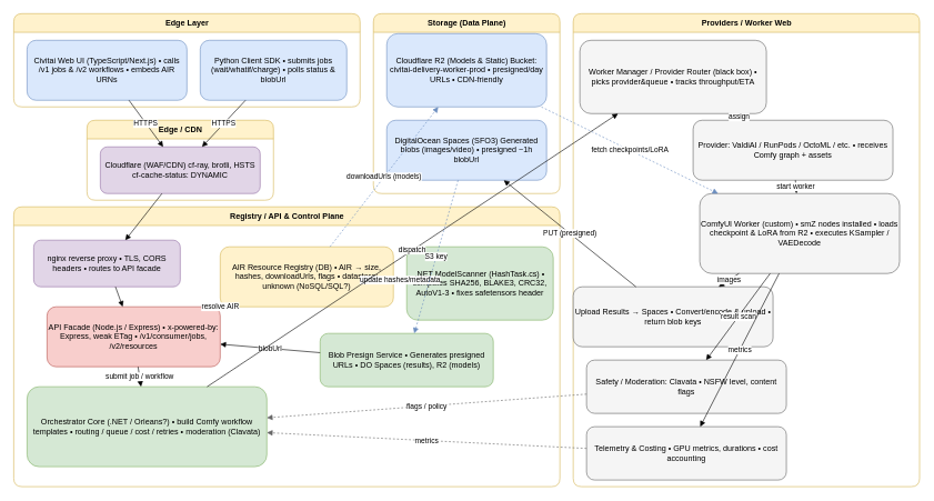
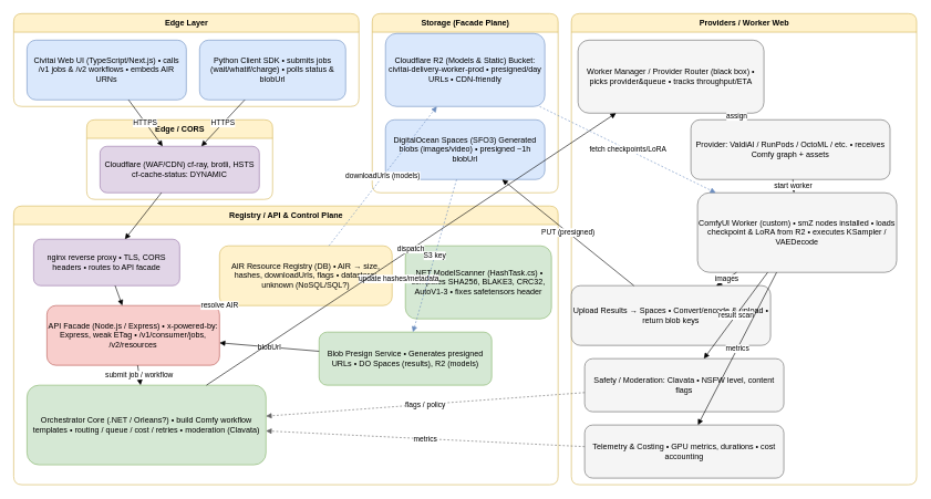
- <mxCell id="19" value="Storage (Data Plane)" style="swimlane;rounded=1;html=1;startSize=28;fillColor=#fff2cc;strokeColor=#d6b656;" parent="1" vertex="1"><mxGeometry x="560" y="20" width="280" height="270" as="geometry" /></mxCell>
+ <mxCell id="19" value="Storage (Facade Plane)" style="swimlane;rounded=1;html=1;startSize=28;fillColor=#fff2cc;strokeColor=#d6b656;" parent="1" vertex="1"><mxGeometry x="560" y="20" width="280" height="270" as="geometry" /></mxCell>
- <mxCell id="5" value="Edge / CDN" style="swimlane;rounded=1;html=1;startSize=28;fillColor=#fff2cc;strokeColor=#d6b656;" parent="1" vertex="1"><mxGeometry x="130" y="180" width="280" height="120" as="geometry" /></mxCell>
+ <mxCell id="5" value="Edge / CORS" style="swimlane;rounded=1;html=1;startSize=28;fillColor=#fff2cc;strokeColor=#d6b656;" parent="1" vertex="1"><mxGeometry x="130" y="180" width="280" height="120" as="geometry" /></mxCell>
